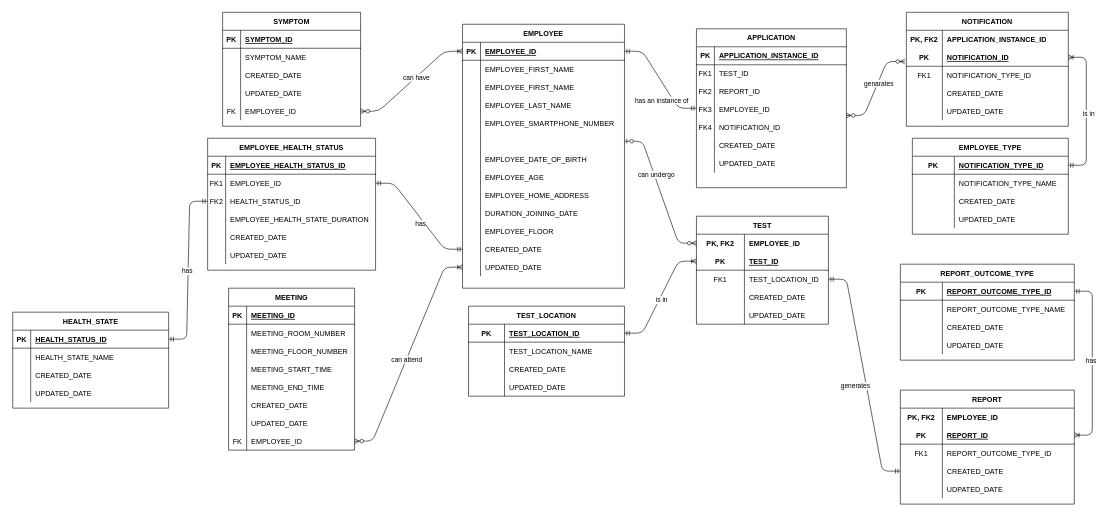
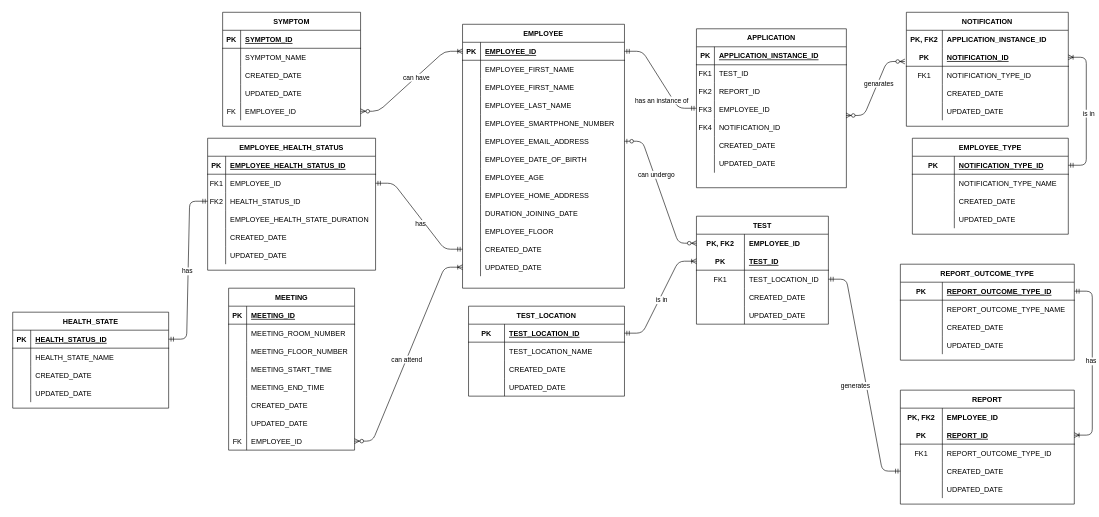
+ <mxCell id="20" value="EMPLOYEE_EMAIL_ADDRESS" style="shape=partialRectangle;connectable=0;fillColor=none;top=0;left=0;bottom=0;right=0;align=left;spacingLeft=6;overflow=hidden;" parent="18" vertex="1"><mxGeometry x="30" width="240" height="30" as="geometry" /></mxCell>
